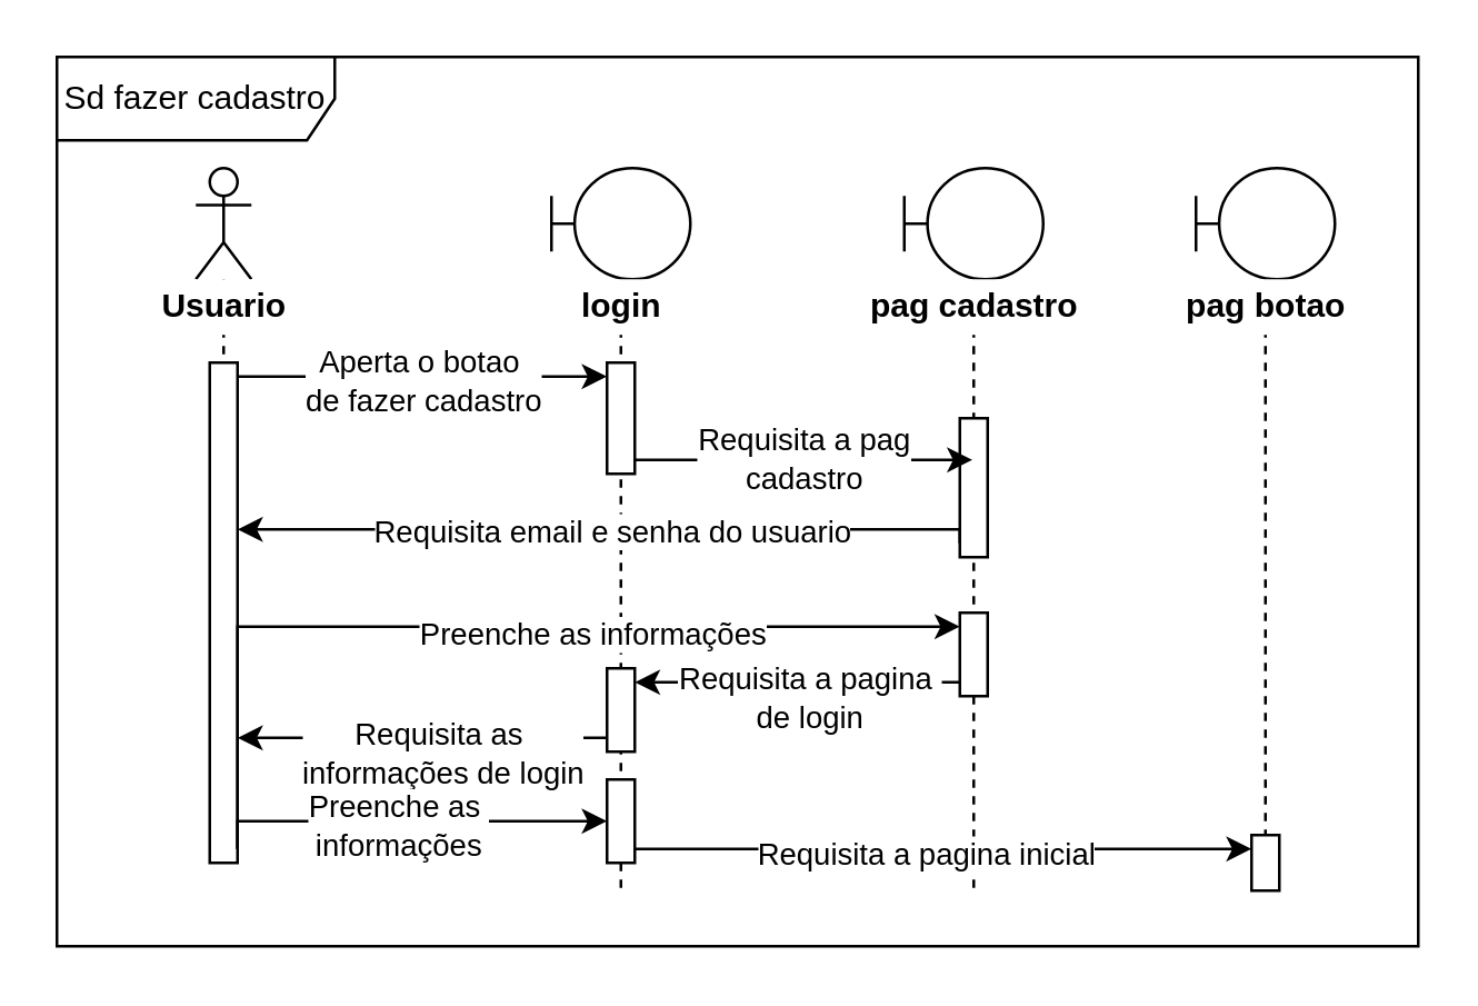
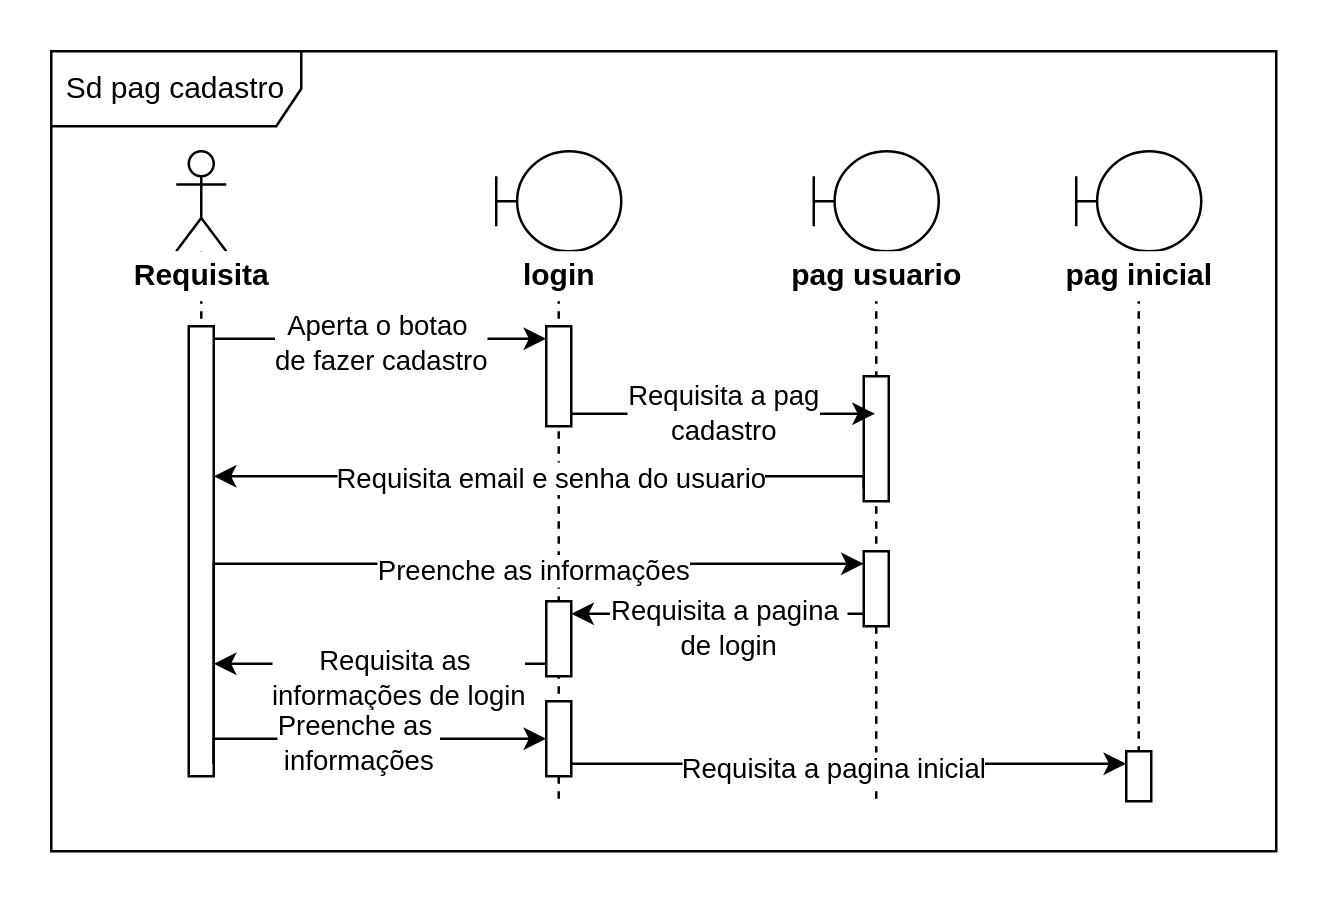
- <mxCell id="2" value="Sd fazer cadastro" style="shape=umlFrame;whiteSpace=wrap;html=1;pointerEvents=0;height=30;width=100;" vertex="1" parent="1"><mxGeometry x="20" y="20" width="490" height="320" as="geometry" /></mxCell>
+ <mxCell id="2" value="Sd pag cadastro" style="shape=umlFrame;whiteSpace=wrap;html=1;pointerEvents=0;height=30;width=100;" vertex="1" parent="1"><mxGeometry x="20" y="20" width="490" height="320" as="geometry" /></mxCell>
- <mxCell id="11" value="Usuario" style="text;align=center;fontStyle=1;verticalAlign=middle;spacingLeft=3;spacingRight=3;rotatable=0;points=[[0,0.5],[1,0.5]];portConstraint=eastwest;html=1;fillColor=default;" vertex="1" parent="1"><mxGeometry x="40" y="100" width="80" height="20" as="geometry" /></mxCell>
+ <mxCell id="11" value="Requisita" style="text;align=center;fontStyle=1;verticalAlign=middle;spacingLeft=3;spacingRight=3;rotatable=0;points=[[0,0.5],[1,0.5]];portConstraint=eastwest;html=1;fillColor=default;" vertex="1" parent="1"><mxGeometry x="40" y="100" width="80" height="20" as="geometry" /></mxCell>
- <mxCell id="13" value="pag cadastro" style="text;align=center;fontStyle=1;verticalAlign=middle;spacingLeft=3;spacingRight=3;strokeColor=none;rotatable=0;points=[[0,0.5],[1,0.5]];portConstraint=eastwest;html=1;fillColor=default;" vertex="1" parent="1"><mxGeometry x="310" y="100" width="80" height="20" as="geometry" /></mxCell>
+ <mxCell id="13" value="pag usuario" style="text;align=center;fontStyle=1;verticalAlign=middle;spacingLeft=3;spacingRight=3;strokeColor=none;rotatable=0;points=[[0,0.5],[1,0.5]];portConstraint=eastwest;html=1;fillColor=default;" vertex="1" parent="1"><mxGeometry x="310" y="100" width="80" height="20" as="geometry" /></mxCell>
- <mxCell id="33" value="pag botao" style="text;align=center;fontStyle=1;verticalAlign=middle;spacingLeft=3;spacingRight=3;strokeColor=none;rotatable=0;points=[[0,0.5],[1,0.5]];portConstraint=eastwest;html=1;fillColor=default;" vertex="1" parent="1"><mxGeometry x="415" y="100" width="80" height="20" as="geometry" /></mxCell>
+ <mxCell id="33" value="pag inicial" style="text;align=center;fontStyle=1;verticalAlign=middle;spacingLeft=3;spacingRight=3;strokeColor=none;rotatable=0;points=[[0,0.5],[1,0.5]];portConstraint=eastwest;html=1;fillColor=default;" vertex="1" parent="1"><mxGeometry x="415" y="100" width="80" height="20" as="geometry" /></mxCell>
